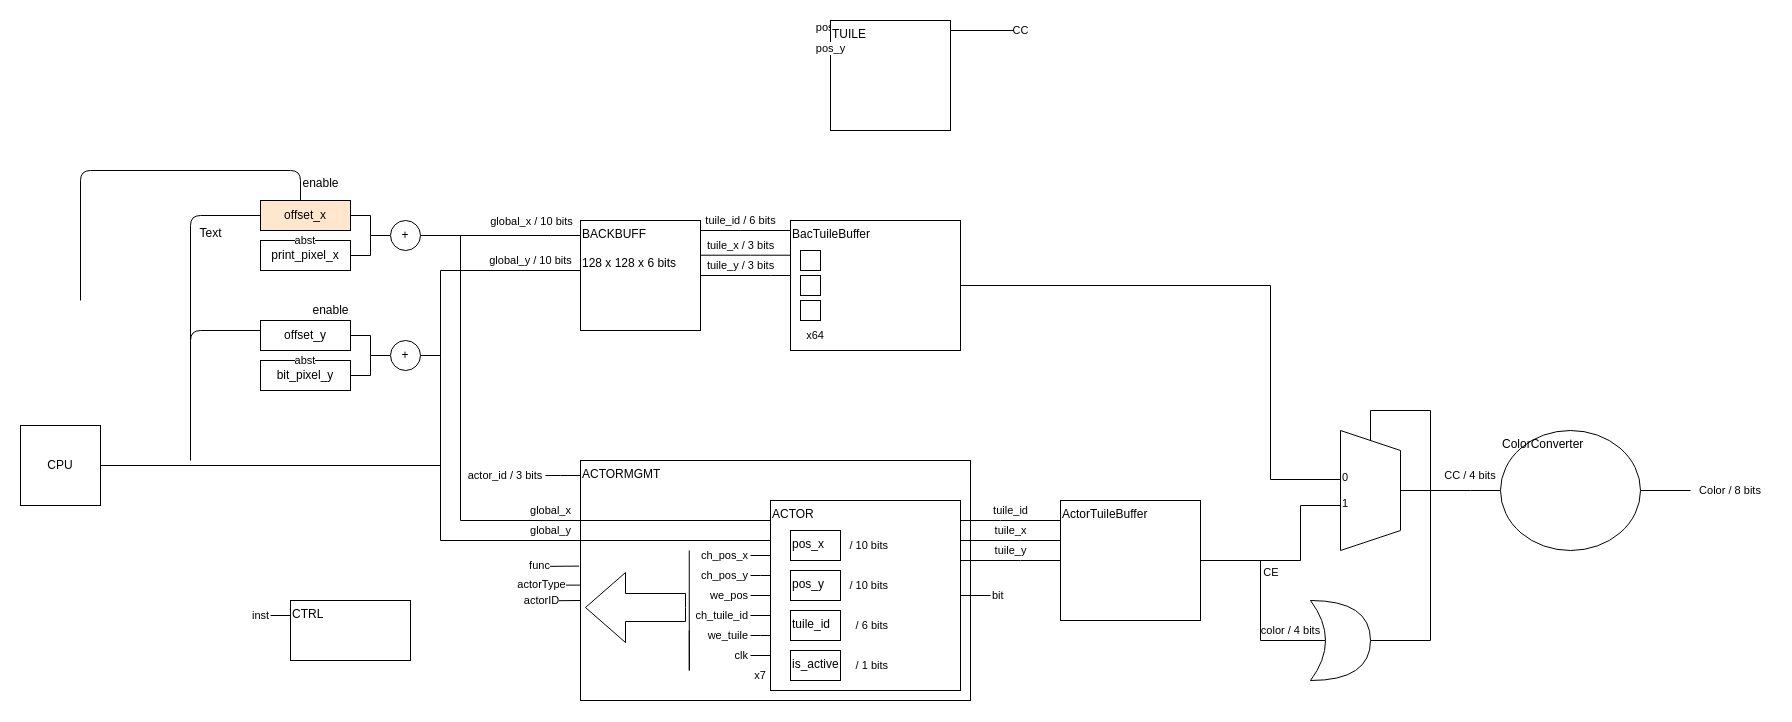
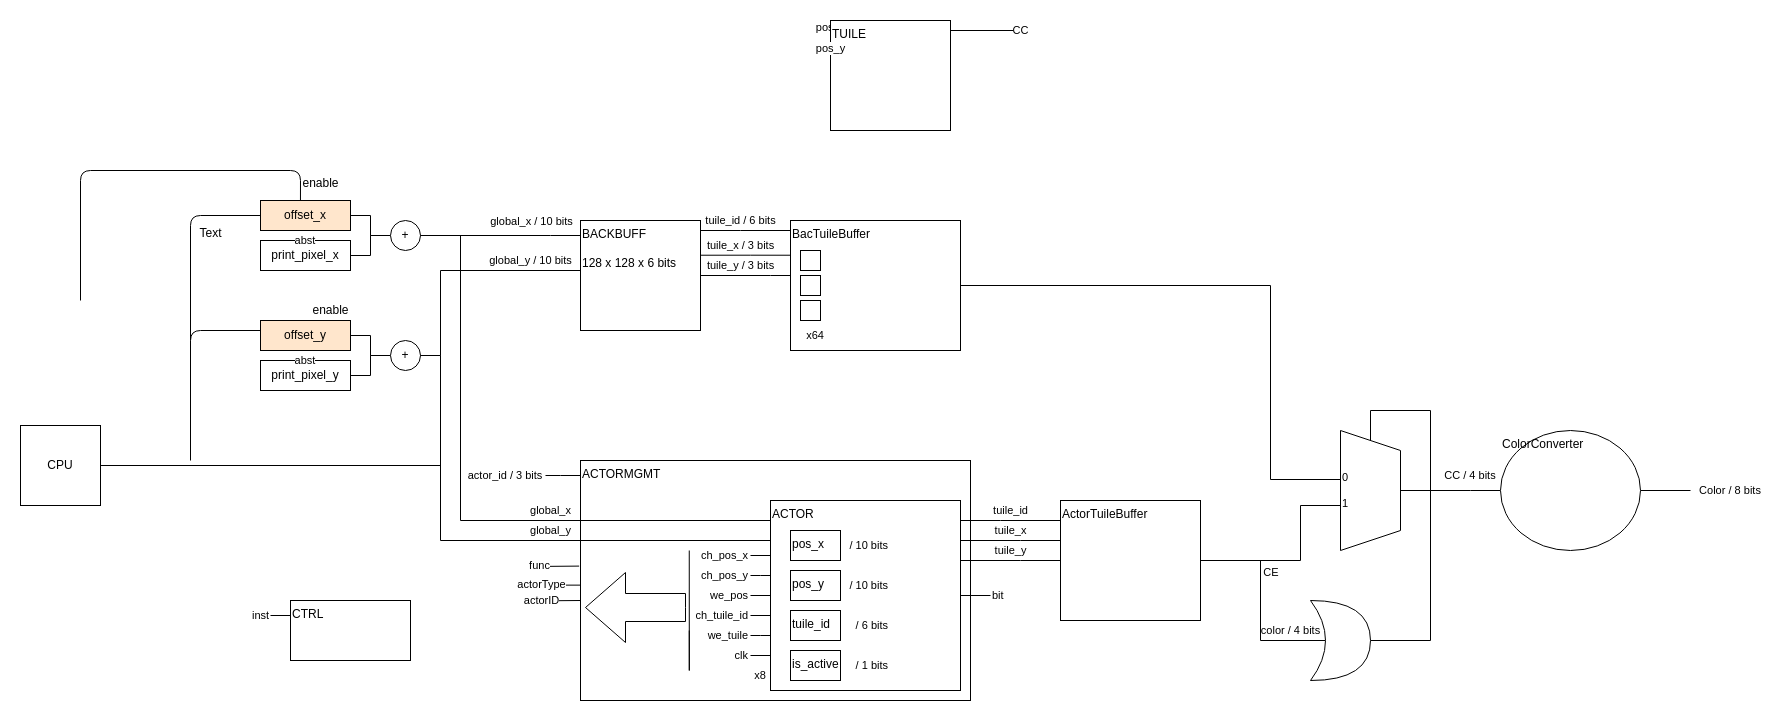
- <mxCell id="9" value="offset_y" style="rounded=0;whiteSpace=wrap;html=1;" parent="1" vertex="1"><mxGeometry x="260" y="320" width="90" height="30" as="geometry" /></mxCell>
+ <mxCell id="9" value="offset_y" style="rounded=0;whiteSpace=wrap;html=1;fillColor=#ffe6cc;" parent="1" vertex="1"><mxGeometry x="260" y="320" width="90" height="30" as="geometry" /></mxCell>
- <mxCell id="5" value="bit_pixel_y" style="rounded=0;whiteSpace=wrap;html=1;" parent="1" vertex="1"><mxGeometry x="260" y="360" width="90" height="30" as="geometry" /></mxCell>
+ <mxCell id="5" value="print_pixel_y" style="rounded=0;whiteSpace=wrap;html=1;" parent="1" vertex="1"><mxGeometry x="260" y="360" width="90" height="30" as="geometry" /></mxCell>
- <mxCell id="51" value="x7" style="text;html=1;align=center;verticalAlign=middle;whiteSpace=wrap;rounded=0;fontFamily=Helvetica;fontSize=11;fontColor=default;labelBackgroundColor=default;" parent="1" vertex="1"><mxGeometry x="730" y="660" width="60" height="30" as="geometry" /></mxCell>
+ <mxCell id="51" value="x8" style="text;html=1;align=center;verticalAlign=middle;whiteSpace=wrap;rounded=0;fontFamily=Helvetica;fontSize=11;fontColor=default;labelBackgroundColor=default;" parent="1" vertex="1"><mxGeometry x="730" y="660" width="60" height="30" as="geometry" /></mxCell>
